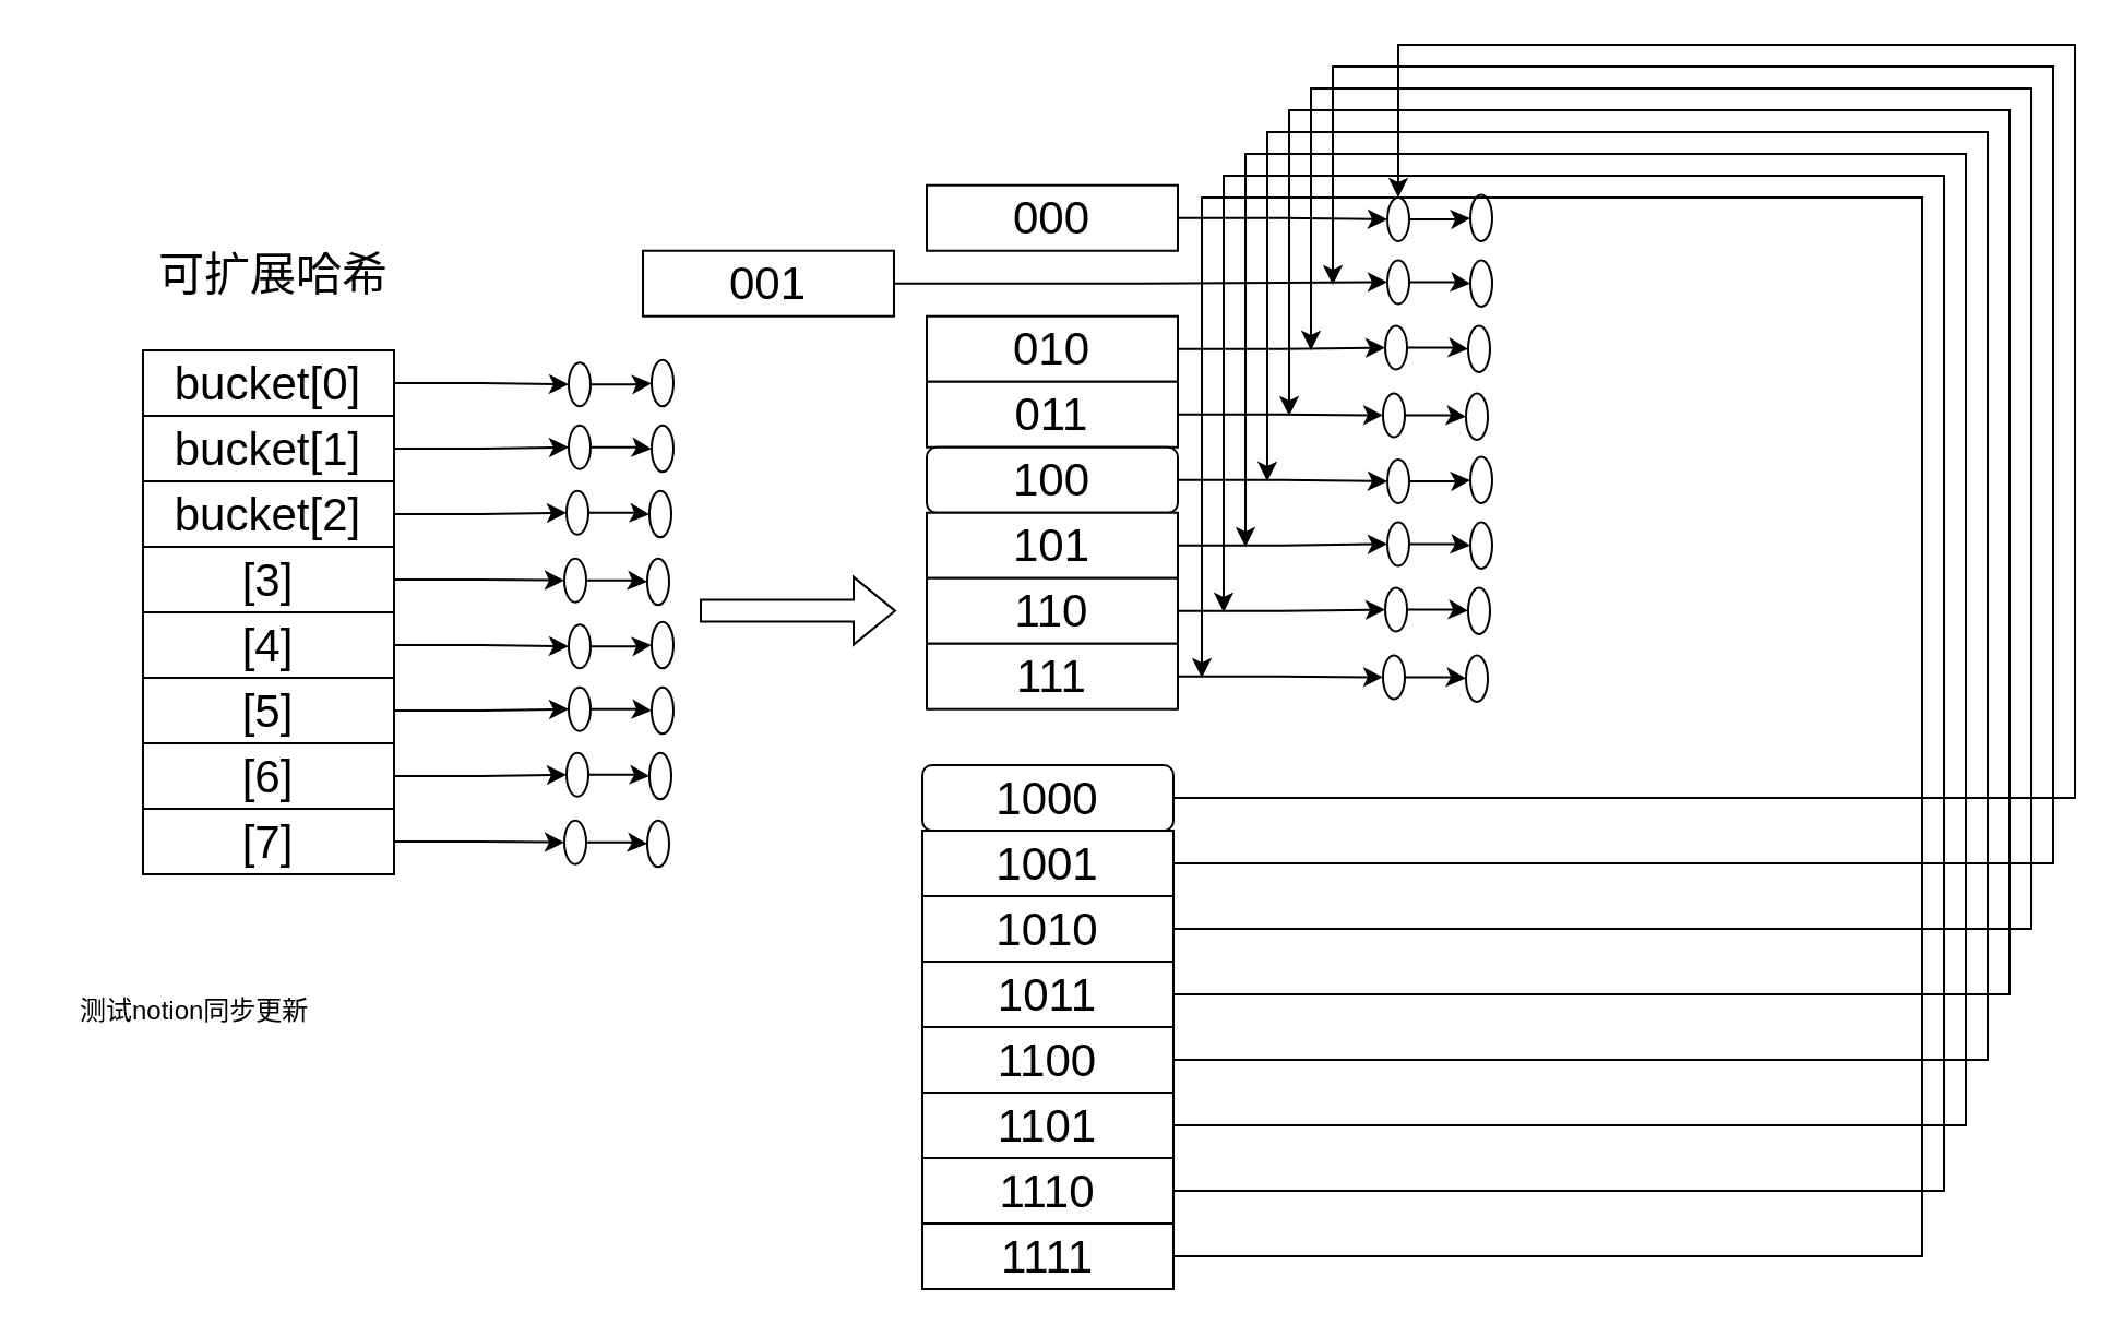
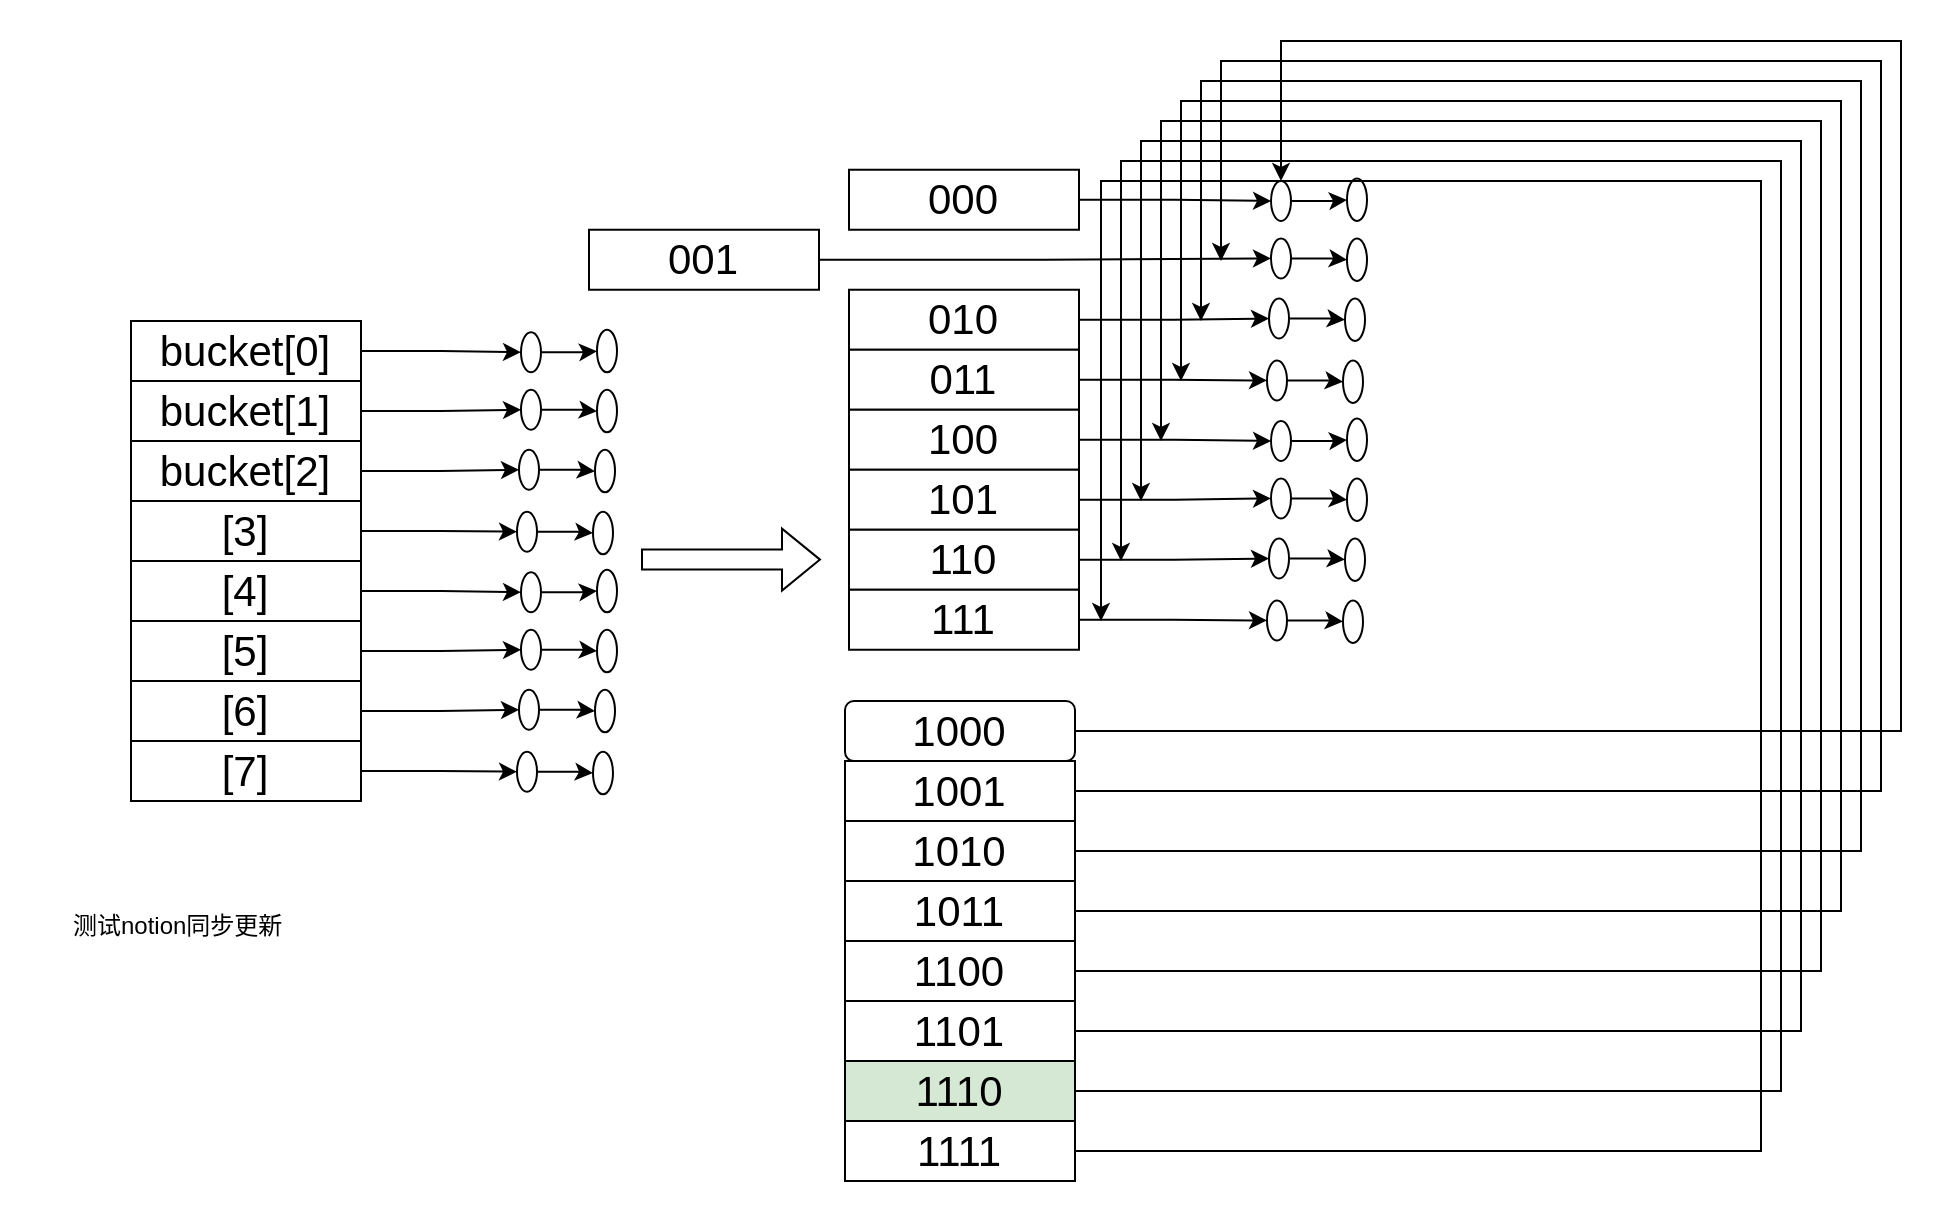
- <mxCell id="2" value="&lt;font style=&quot;font-size: 21px;&quot;&gt;可扩展哈希&lt;/font&gt;" style="text;html=1;strokeColor=none;fillColor=none;align=center;verticalAlign=middle;whiteSpace=wrap;rounded=0;" parent="1" vertex="1"><mxGeometry x="20" y="90" width="210" height="70" as="geometry" /></mxCell>
- <mxCell id="65" value="100" style="whiteSpace=wrap;html=1;fontSize=21;rounded=1;" parent="1" vertex="1"><mxGeometry x="424" y="204.37" width="115" height="30" as="geometry" /></mxCell>
+ <mxCell id="65" value="100" style="rounded=0;whiteSpace=wrap;html=1;fontSize=21;" parent="1" vertex="1"><mxGeometry x="424" y="204.37" width="115" height="30" as="geometry" /></mxCell>
- <mxCell id="97" value="1110" style="rounded=0;whiteSpace=wrap;html=1;fontSize=21;" parent="1" vertex="1"><mxGeometry x="422" y="530" width="115" height="30" as="geometry" /></mxCell>
+ <mxCell id="97" value="1110" style="rounded=0;whiteSpace=wrap;html=1;fontSize=21;fillColor=#d5e8d4;" parent="1" vertex="1"><mxGeometry x="422" y="530" width="115" height="30" as="geometry" /></mxCell>
